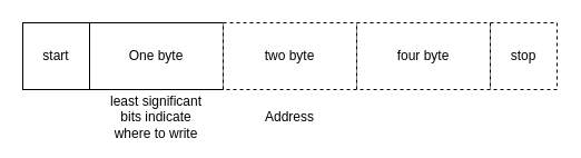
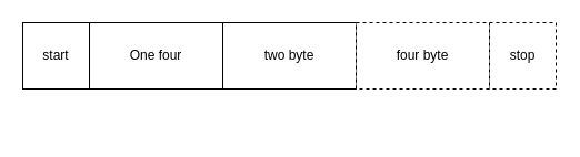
- <mxCell id="5" value="One byte" style="text;html=1;align=center;verticalAlign=middle;whiteSpace=wrap;rounded=0;" parent="1" vertex="1"><mxGeometry x="110" y="35" width="60" height="30" as="geometry" /></mxCell>
+ <mxCell id="5" value="One four" style="text;html=1;align=center;verticalAlign=middle;whiteSpace=wrap;rounded=0;" parent="1" vertex="1"><mxGeometry x="110" y="35" width="60" height="30" as="geometry" /></mxCell>
- <mxCell id="8" value="two byte" style="rounded=0;whiteSpace=wrap;html=1;dashed=1;" parent="1" vertex="1"><mxGeometry x="200" y="20" width="120" height="60" as="geometry" /></mxCell>
+ <mxCell id="8" value="two byte" style="rounded=0;whiteSpace=wrap;html=1;" parent="1" vertex="1"><mxGeometry x="200" y="20" width="120" height="60" as="geometry" /></mxCell>
- <mxCell id="6" value="least significant bits indicate where to write" style="text;html=1;align=center;verticalAlign=middle;whiteSpace=wrap;rounded=0;" parent="1" vertex="1"><mxGeometry x="90" y="90" width="100" height="30" as="geometry" /></mxCell>
- <mxCell id="10" value="Address" style="text;html=1;align=center;verticalAlign=middle;whiteSpace=wrap;rounded=0;" parent="1" vertex="1"><mxGeometry x="230" y="90" width="60" height="30" as="geometry" /></mxCell>
